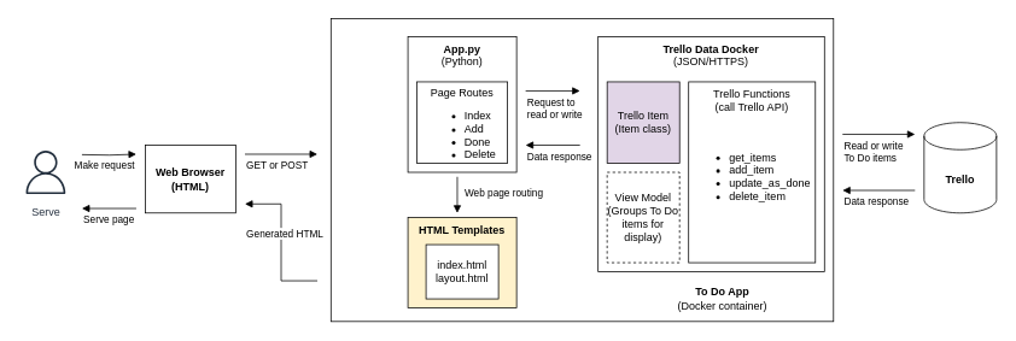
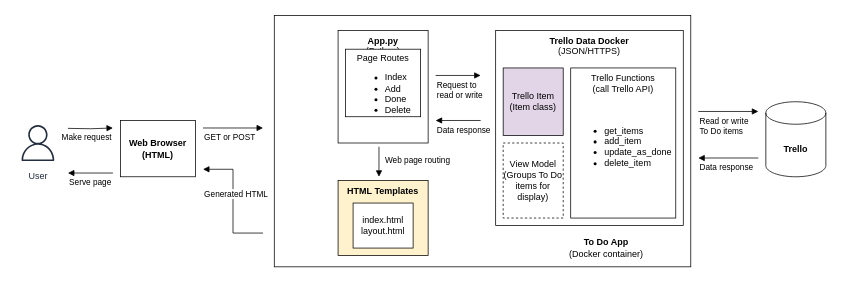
- <mxCell id="22" value="&lt;br&gt;Page Routes&lt;br&gt;&lt;div style=&quot;text-align: left;&quot;&gt;&lt;ul&gt;&lt;li&gt;&lt;span style=&quot;background-color: initial;&quot;&gt;Index&lt;/span&gt;&lt;/li&gt;&lt;li&gt;&lt;span style=&quot;background-color: initial;&quot;&gt;Add&lt;/span&gt;&lt;/li&gt;&lt;li&gt;&lt;span style=&quot;background-color: initial;&quot;&gt;Done&lt;/span&gt;&lt;/li&gt;&lt;li&gt;&lt;span style=&quot;background-color: initial;&quot;&gt;Delete&lt;/span&gt;&lt;/li&gt;&lt;/ul&gt;&lt;/div&gt;" style="rounded=0;whiteSpace=wrap;html=1;fontSize=12;" parent="1" vertex="1"><mxGeometry x="460" y="90" width="100" height="90" as="geometry" /></mxCell>
+ <mxCell id="22" value="&lt;br&gt;Page Routes&lt;br&gt;&lt;div style=&quot;text-align: left;&quot;&gt;&lt;ul&gt;&lt;li&gt;&lt;span style=&quot;background-color: initial;&quot;&gt;Index&lt;/span&gt;&lt;/li&gt;&lt;li&gt;&lt;span style=&quot;background-color: initial;&quot;&gt;Add&lt;/span&gt;&lt;/li&gt;&lt;li&gt;&lt;span style=&quot;background-color: initial;&quot;&gt;Done&lt;/span&gt;&lt;/li&gt;&lt;li&gt;&lt;span style=&quot;background-color: initial;&quot;&gt;Delete&lt;/span&gt;&lt;/li&gt;&lt;/ul&gt;&lt;/div&gt;" style="rounded=0;whiteSpace=wrap;html=1;fontSize=12;" parent="1" vertex="1"><mxGeometry x="460" y="65" width="100" height="90" as="geometry" /></mxCell>
- <mxCell id="18" value="Serve" style="outlineConnect=0;fontColor=#232F3E;gradientColor=none;strokeColor=#232F3E;fillColor=#ffffff;dashed=0;verticalLabelPosition=bottom;verticalAlign=top;align=center;html=1;fontSize=12;fontStyle=0;aspect=fixed;shape=mxgraph.aws4.resourceIcon;resIcon=mxgraph.aws4.user;" parent="1" vertex="1"><mxGeometry x="20" y="160" width="60" height="60" as="geometry" /></mxCell>
+ <mxCell id="18" value="User" style="outlineConnect=0;fontColor=#232F3E;gradientColor=none;strokeColor=#232F3E;fillColor=#ffffff;dashed=0;verticalLabelPosition=bottom;verticalAlign=top;align=center;html=1;fontSize=12;fontStyle=0;aspect=fixed;shape=mxgraph.aws4.resourceIcon;resIcon=mxgraph.aws4.user;" parent="1" vertex="1"><mxGeometry x="20" y="160" width="60" height="60" as="geometry" /></mxCell>
- <mxCell id="17" value="&lt;font style=&quot;font-size: 12px;&quot;&gt;To Do App&lt;br&gt;&lt;span style=&quot;font-weight: normal;&quot;&gt;(Docker container)&lt;/span&gt;&lt;br&gt;&lt;/font&gt;" style="text;strokeColor=none;align=center;fillColor=none;html=1;verticalAlign=middle;whiteSpace=wrap;rounded=0;fontStyle=1;" parent="1" vertex="1"><mxGeometry x="745" y="315" width="105" height="30" as="geometry" /></mxCell>
+ <mxCell id="17" value="&lt;font style=&quot;font-size: 12px;&quot;&gt;To Do App&lt;br&gt;&lt;span style=&quot;font-weight: normal;&quot;&gt;(Docker container)&lt;/span&gt;&lt;br&gt;&lt;/font&gt;" style="text;strokeColor=none;align=center;fillColor=none;html=1;verticalAlign=middle;whiteSpace=wrap;rounded=0;fontStyle=1;" parent="1" vertex="1"><mxGeometry x="755" y="315" width="105" height="30" as="geometry" /></mxCell>
